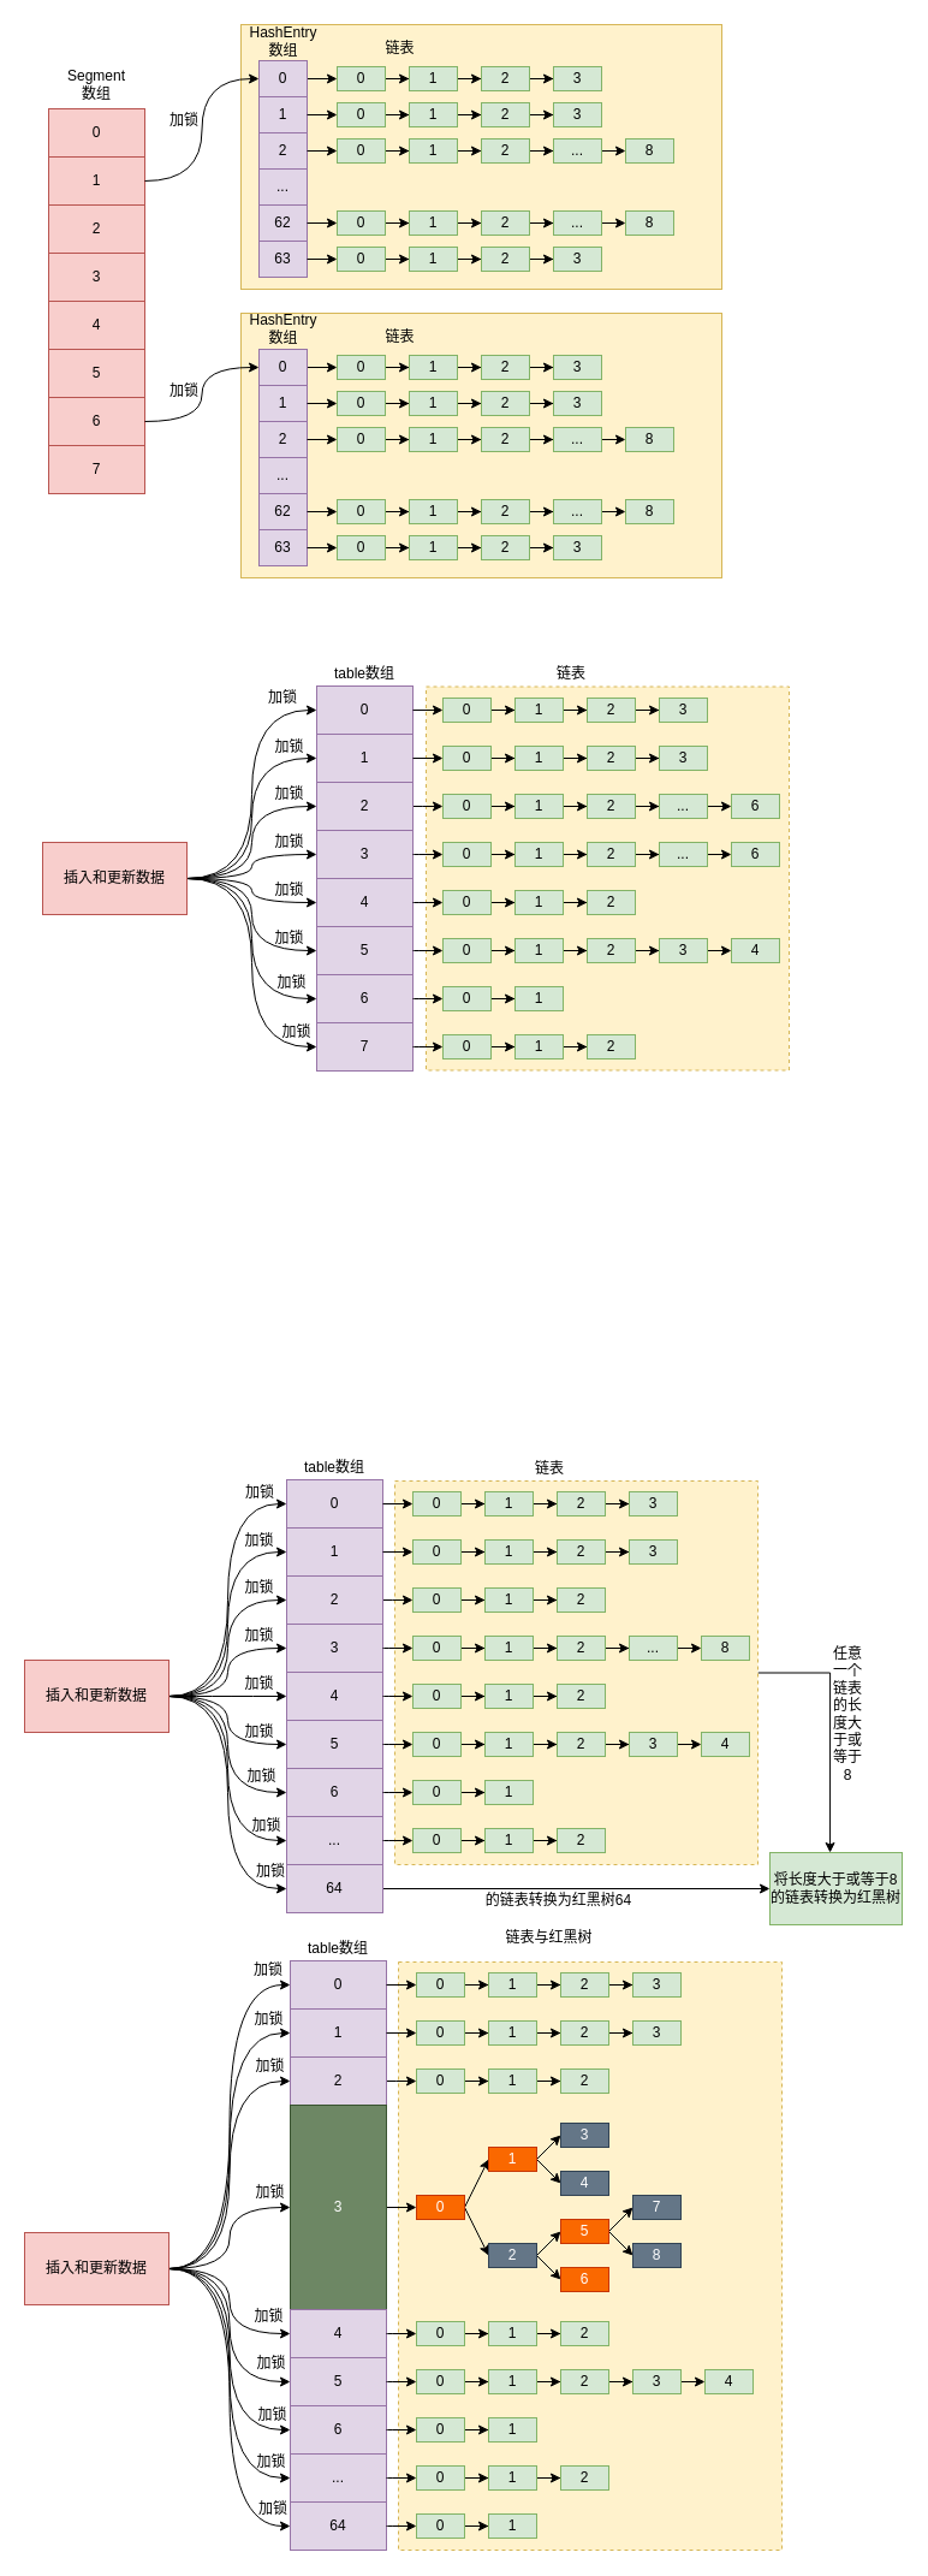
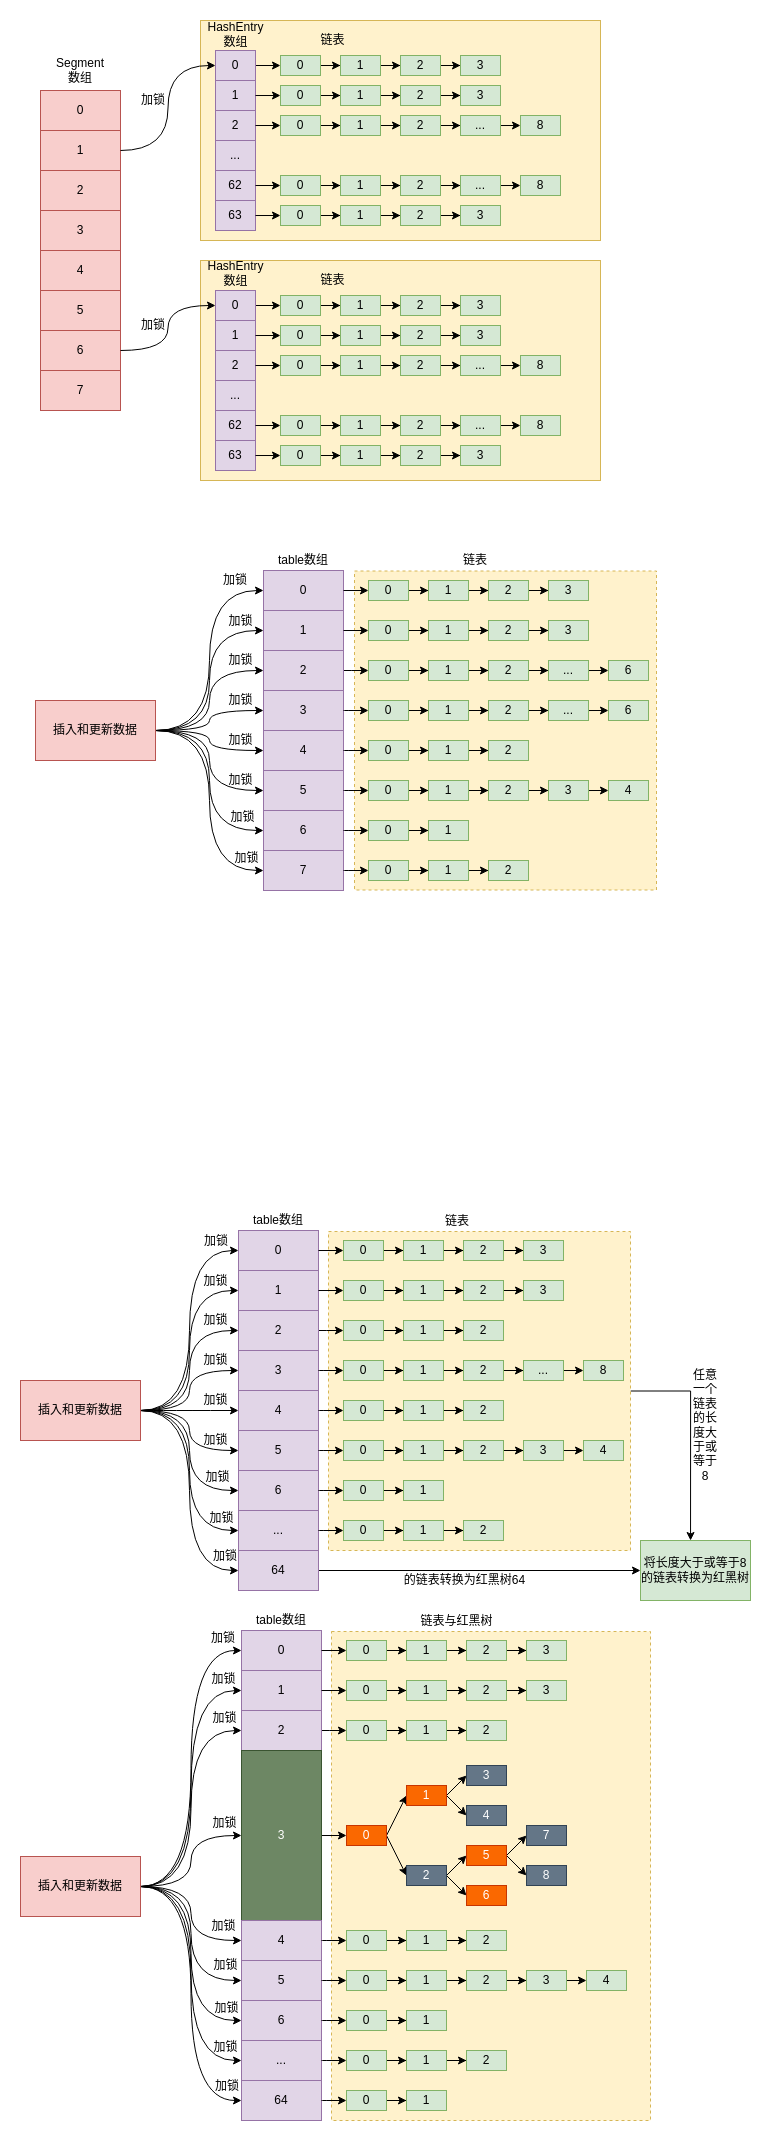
- <mxCell id="433" value="链表与红黑树" style="text;html=1;strokeColor=none;fillColor=none;align=center;verticalAlign=middle;whiteSpace=wrap;rounded=0;" parent="1" vertex="1"><mxGeometry x="413" y="1601" width="87" height="20" as="geometry" /></mxCell>
+ <mxCell id="433" value="链表与红黑树" style="text;html=1;strokeColor=none;fillColor=none;align=center;verticalAlign=middle;whiteSpace=wrap;rounded=0;" parent="1" vertex="1"><mxGeometry x="413" y="1611" width="87" height="20" as="geometry" /></mxCell>
